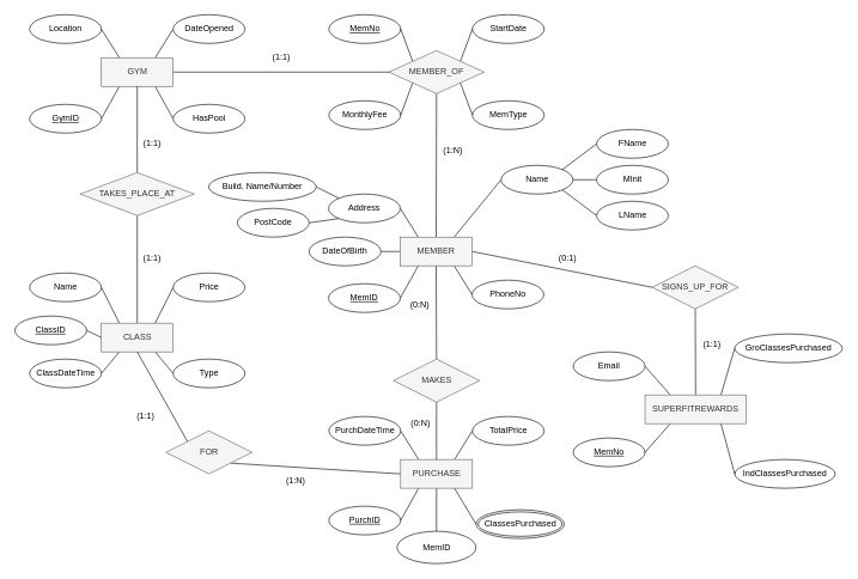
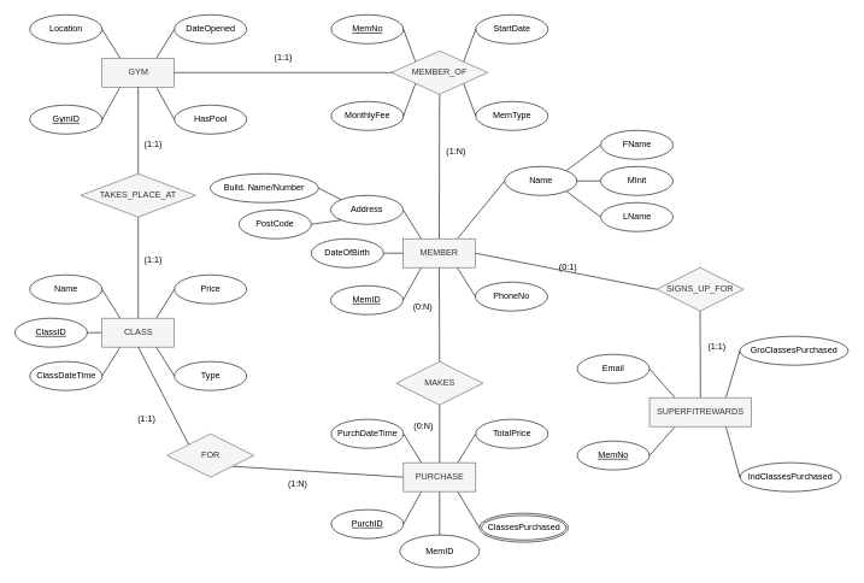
- <mxCell id="88" value="(0:1)" style="text;html=1;align=center;verticalAlign=middle;resizable=0;points=[];autosize=1;" vertex="1" parent="1"><mxGeometry x="770" y="350" width="40" height="20" as="geometry" /></mxCell>
+ <mxCell id="88" value="(0:1)" style="text;html=1;align=center;verticalAlign=middle;resizable=0;points=[];autosize=1;" vertex="1" parent="1"><mxGeometry x="765" y="360" width="40" height="20" as="geometry" /></mxCell>
- <mxCell id="47" value="&lt;div&gt;CLASS&lt;/div&gt;" style="whiteSpace=wrap;html=1;align=center;fillColor=#f5f5f5;strokeColor=#666666;fontColor=#333333;" vertex="1" parent="1"><mxGeometry x="140.5" y="450" width="100" height="40" as="geometry" /></mxCell>
+ <mxCell id="47" value="&lt;div&gt;CLASS&lt;/div&gt;" style="whiteSpace=wrap;html=1;align=center;fillColor=#f5f5f5;strokeColor=#666666;fontColor=#333333;" vertex="1" parent="1"><mxGeometry x="140.5" y="440" width="100" height="40" as="geometry" /></mxCell>
